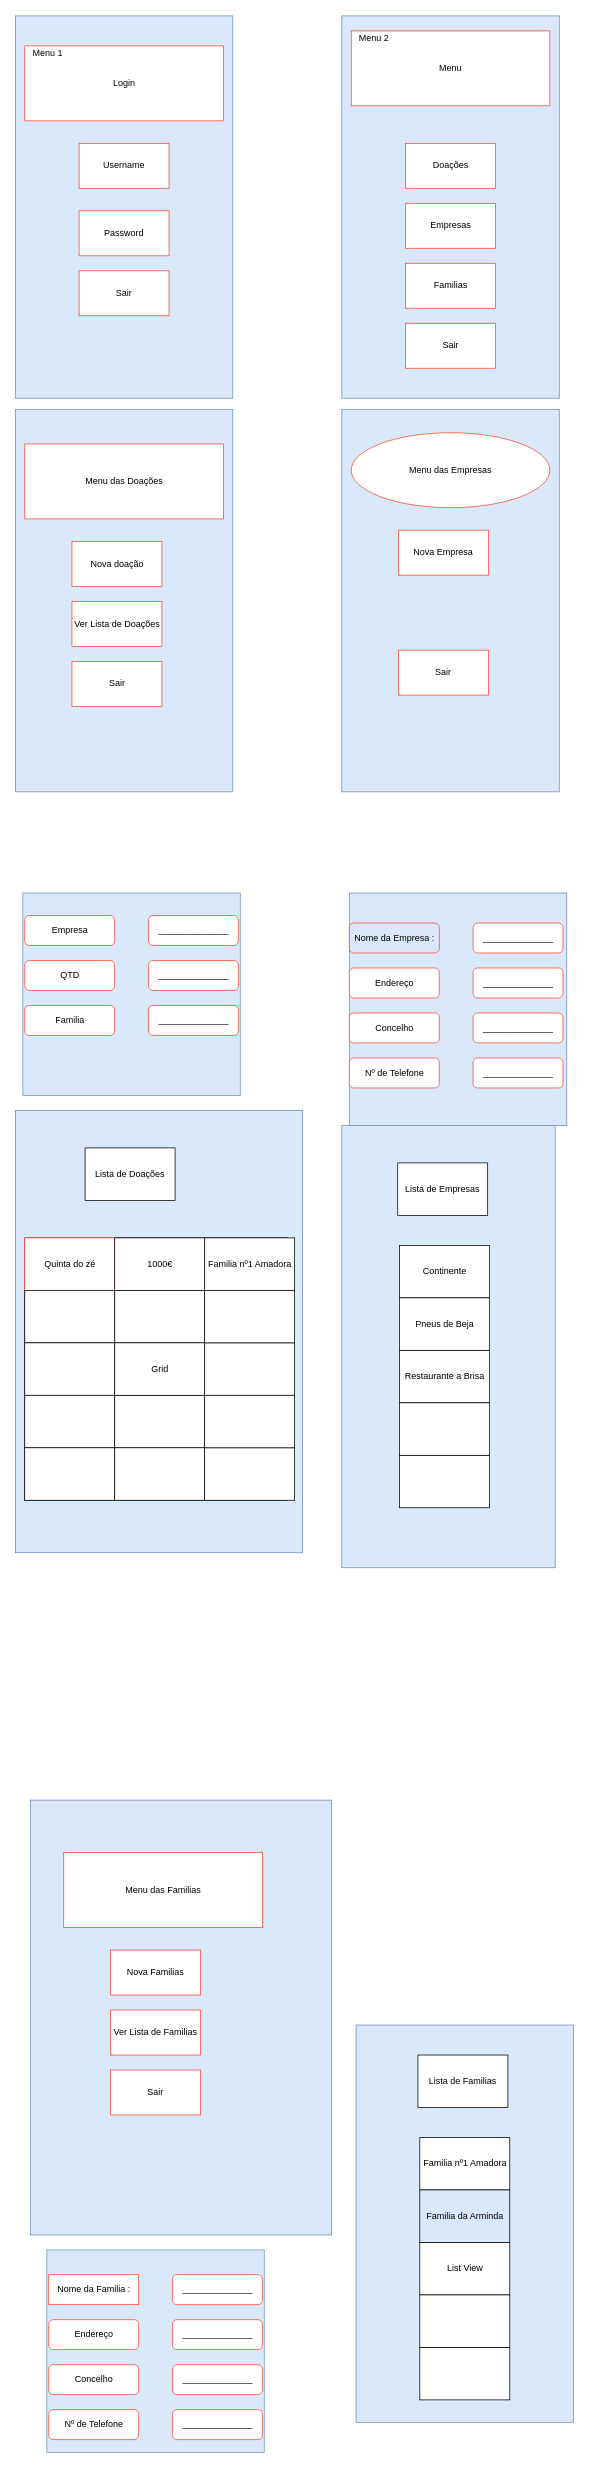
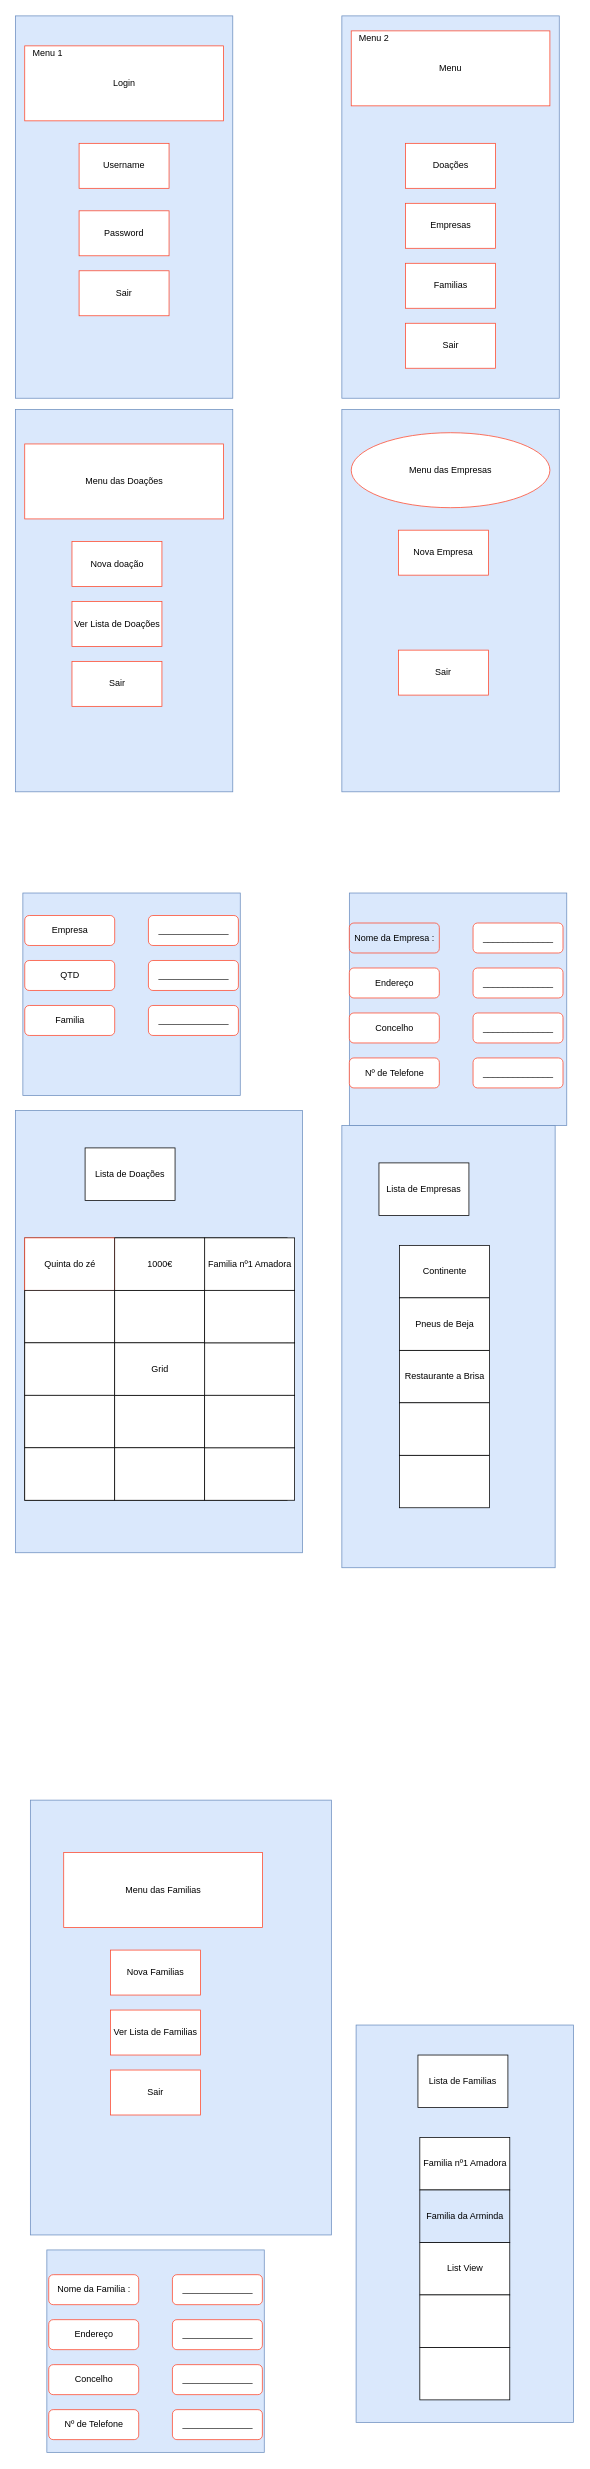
- <mxCell id="63" value="Lista de Empresas" style="rounded=0;whiteSpace=wrap;html=1;" vertex="1" parent="1"><mxGeometry x="530" y="1550" width="120" height="70" as="geometry" /></mxCell>
+ <mxCell id="63" value="Lista de Empresas" style="rounded=0;whiteSpace=wrap;html=1;" vertex="1" parent="1"><mxGeometry x="505" y="1550" width="120" height="70" as="geometry" /></mxCell>
- <mxCell id="79" value="Nome da Familia :" style="whiteSpace=wrap;html=1;strokeColor=#FF4529;rounded=0;" vertex="1" parent="1"><mxGeometry x="64.5" y="3033" width="120" height="40" as="geometry" /></mxCell>
+ <mxCell id="79" value="Nome da Familia :" style="rounded=1;whiteSpace=wrap;html=1;strokeColor=#FF4529;" vertex="1" parent="1"><mxGeometry x="64.5" y="3033" width="120" height="40" as="geometry" /></mxCell>
